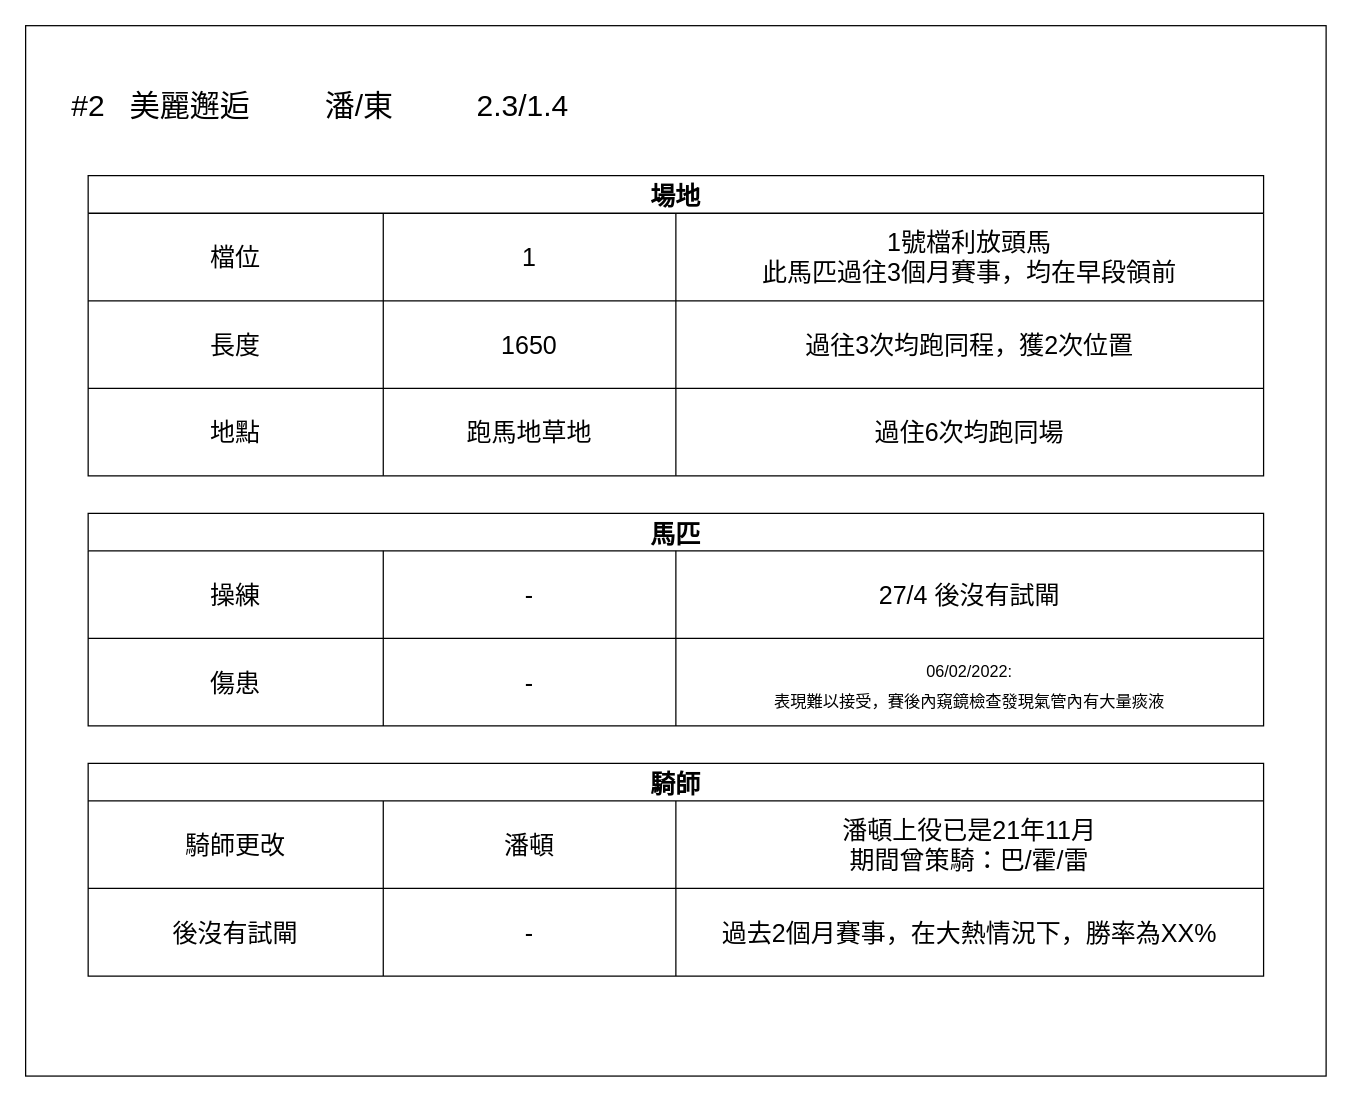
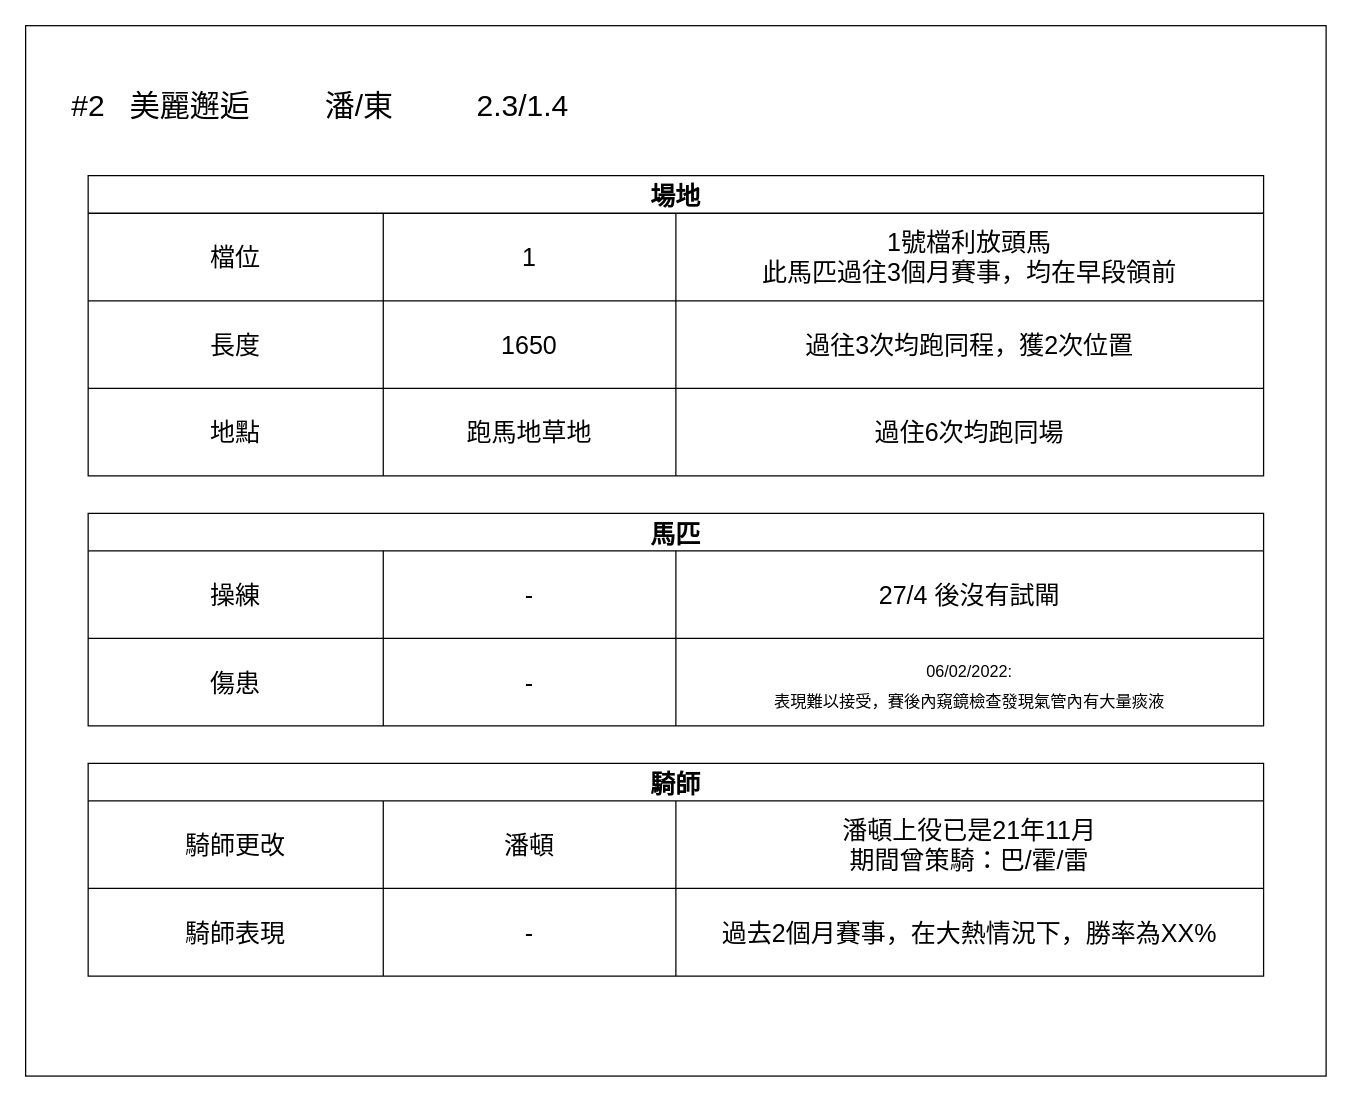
- <mxCell id="32" value="&lt;span&gt;後沒有試閘&lt;/span&gt;" style="shape=partialRectangle;html=1;whiteSpace=wrap;connectable=0;fillColor=none;top=0;left=0;bottom=0;right=0;overflow=hidden;fontSize=20;" vertex="1" parent="31"><mxGeometry width="236" height="70" as="geometry"><mxRectangle width="236" height="70" as="alternateBounds" /></mxGeometry></mxCell>
+ <mxCell id="32" value="&lt;span&gt;騎師表現&lt;/span&gt;" style="shape=partialRectangle;html=1;whiteSpace=wrap;connectable=0;fillColor=none;top=0;left=0;bottom=0;right=0;overflow=hidden;fontSize=20;" vertex="1" parent="31"><mxGeometry width="236" height="70" as="geometry"><mxRectangle width="236" height="70" as="alternateBounds" /></mxGeometry></mxCell>
